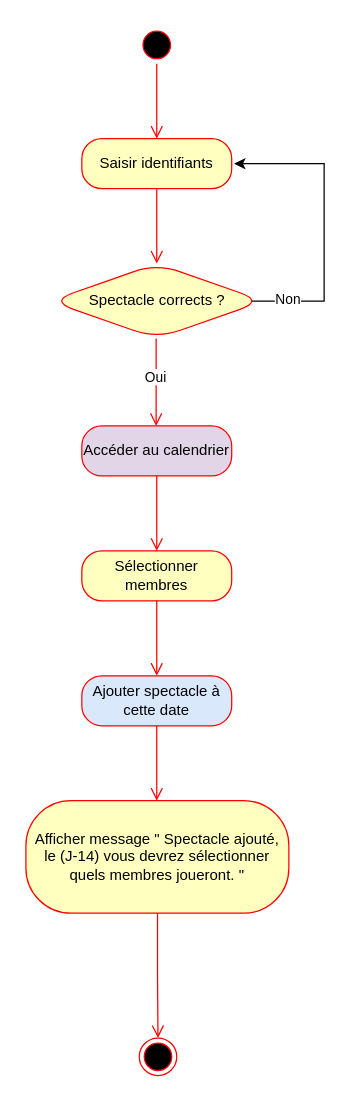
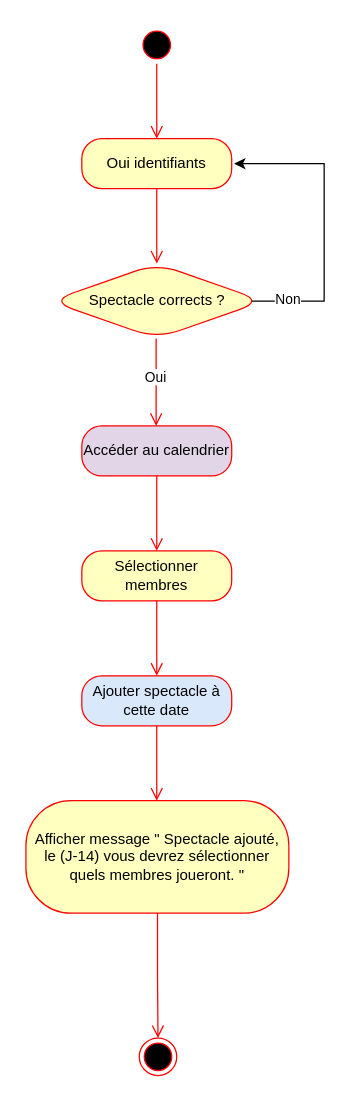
- <mxCell id="4" value="&lt;div&gt;Saisir identifiants&lt;/div&gt;" style="rounded=1;whiteSpace=wrap;html=1;arcSize=40;fontColor=#000000;fillColor=#ffffc0;strokeColor=#ff0000;" parent="1" vertex="1"><mxGeometry x="65" y="110" width="120" height="40" as="geometry" /></mxCell>
+ <mxCell id="4" value="&lt;div&gt;Oui identifiants&lt;/div&gt;" style="rounded=1;whiteSpace=wrap;html=1;arcSize=40;fontColor=#000000;fillColor=#ffffc0;strokeColor=#ff0000;" parent="1" vertex="1"><mxGeometry x="65" y="110" width="120" height="40" as="geometry" /></mxCell>
